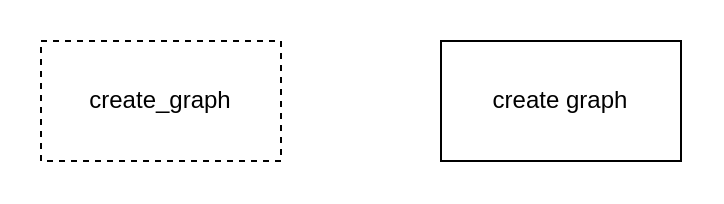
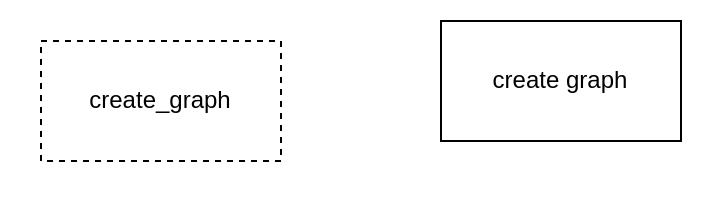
- <mxCell id="3" value="create graph" style="rounded=0;whiteSpace=wrap;html=1;" vertex="1" parent="1"><mxGeometry x="220" y="20" width="120" height="60" as="geometry" /></mxCell>
+ <mxCell id="3" value="create graph" style="rounded=0;whiteSpace=wrap;html=1;" vertex="1" parent="1"><mxGeometry x="220" y="10" width="120" height="60" as="geometry" /></mxCell>
